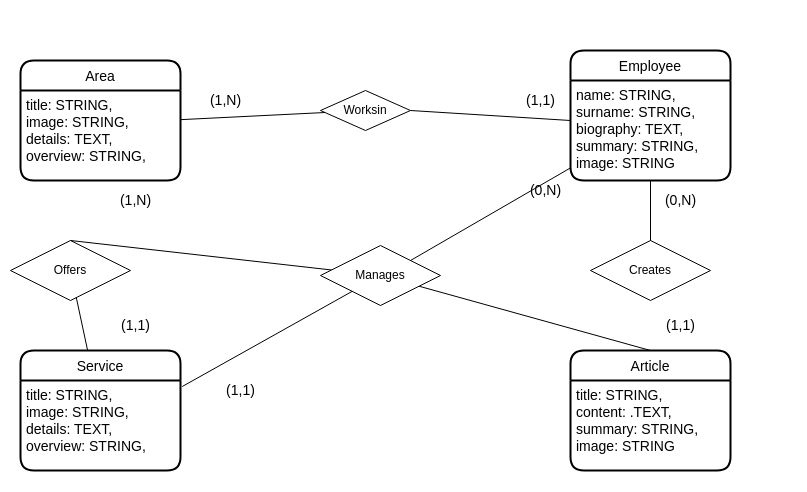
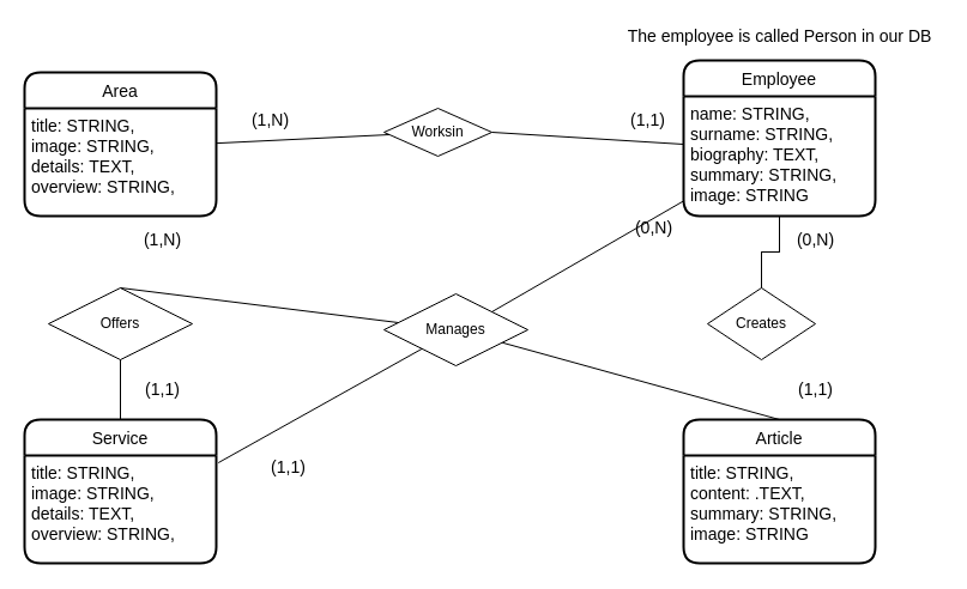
+ <mxCell id="21" value="The employee is called Person in our DB" style="text;html=1;align=center;verticalAlign=middle;resizable=0;points=[];autosize=1;strokeColor=none;fontSize=14;" parent="1" vertex="1"><mxGeometry x="515" y="20" width="270" height="20" as="geometry" /></mxCell>
- <mxCell id="16" value="Offers" style="shape=rhombus;perimeter=rhombusPerimeter;whiteSpace=wrap;html=1;align=center;" parent="1" vertex="1"><mxGeometry x="10" y="240" width="120" height="60" as="geometry" /></mxCell>
+ <mxCell id="16" value="Offers" style="shape=rhombus;perimeter=rhombusPerimeter;whiteSpace=wrap;html=1;align=center;" parent="1" vertex="1"><mxGeometry x="40" y="240" width="120" height="60" as="geometry" /></mxCell>
- <mxCell id="4" value="Creates" style="shape=rhombus;perimeter=rhombusPerimeter;whiteSpace=wrap;html=1;align=center;" parent="1" vertex="1"><mxGeometry x="590" y="240" width="120" height="60" as="geometry" /></mxCell>
+ <mxCell id="4" value="Creates" style="shape=rhombus;perimeter=rhombusPerimeter;whiteSpace=wrap;html=1;align=center;" parent="1" vertex="1"><mxGeometry x="590" y="240" width="90" height="60" as="geometry" /></mxCell>
